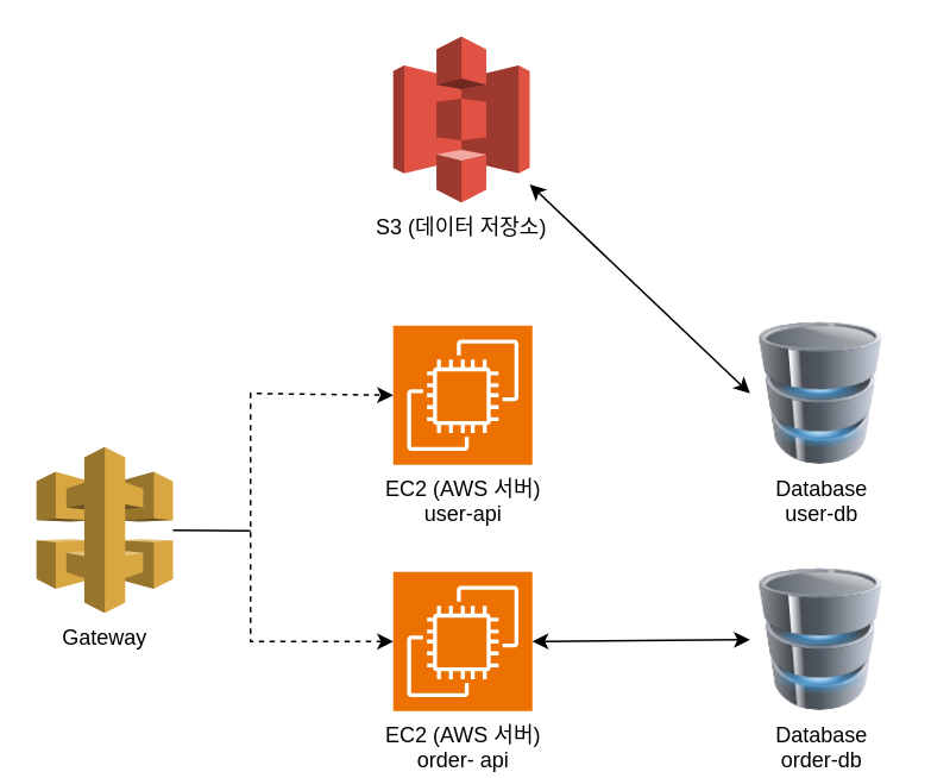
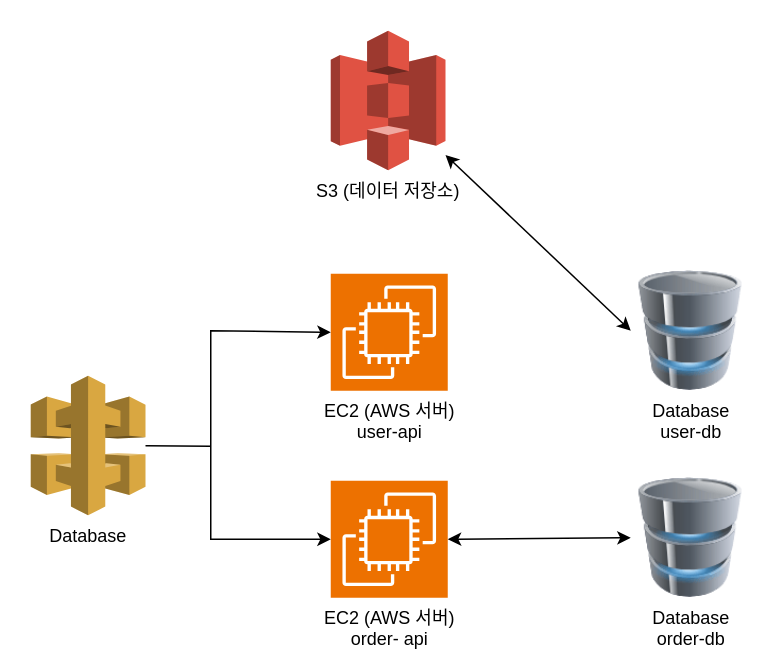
- <mxCell id="9" value="" style="endArrow=classic;startArrow=classic;html=1;rounded=0;entryX=0;entryY=0.5;entryDx=0;entryDy=0;entryPerimeter=0;exitX=0;exitY=0.5;exitDx=0;exitDy=0;exitPerimeter=0;dashed=1;" edge="1" parent="1" source="6" target="3"><mxGeometry width="50" height="50" relative="1" as="geometry"><mxPoint x="250" y="300" as="sourcePoint" /><mxPoint x="300" y="250" as="targetPoint" /><Array as="points"><mxPoint x="140" y="359" /><mxPoint x="140" y="220" /></Array></mxGeometry></mxCell>
+ <mxCell id="9" value="" style="endArrow=classic;startArrow=classic;html=1;rounded=0;entryX=0;entryY=0.5;entryDx=0;entryDy=0;entryPerimeter=0;exitX=0;exitY=0.5;exitDx=0;exitDy=0;exitPerimeter=0;" edge="1" parent="1" source="6" target="3"><mxGeometry width="50" height="50" relative="1" as="geometry"><mxPoint x="250" y="300" as="sourcePoint" /><mxPoint x="300" y="250" as="targetPoint" /><Array as="points"><mxPoint x="140" y="359" /><mxPoint x="140" y="220" /></Array></mxGeometry></mxCell>
- <mxCell id="5" value="Gateway" style="outlineConnect=0;dashed=0;verticalLabelPosition=bottom;verticalAlign=top;align=center;html=1;shape=mxgraph.aws3.api_gateway;fillColor=#D9A741;gradientColor=none;" vertex="1" parent="1"><mxGeometry x="20" y="250" width="76.5" height="93" as="geometry" /></mxCell>
+ <mxCell id="5" value="Database" style="outlineConnect=0;dashed=0;verticalLabelPosition=bottom;verticalAlign=top;align=center;html=1;shape=mxgraph.aws3.api_gateway;fillColor=#D9A741;gradientColor=none;" vertex="1" parent="1"><mxGeometry x="20" y="250" width="76.5" height="93" as="geometry" /></mxCell>
